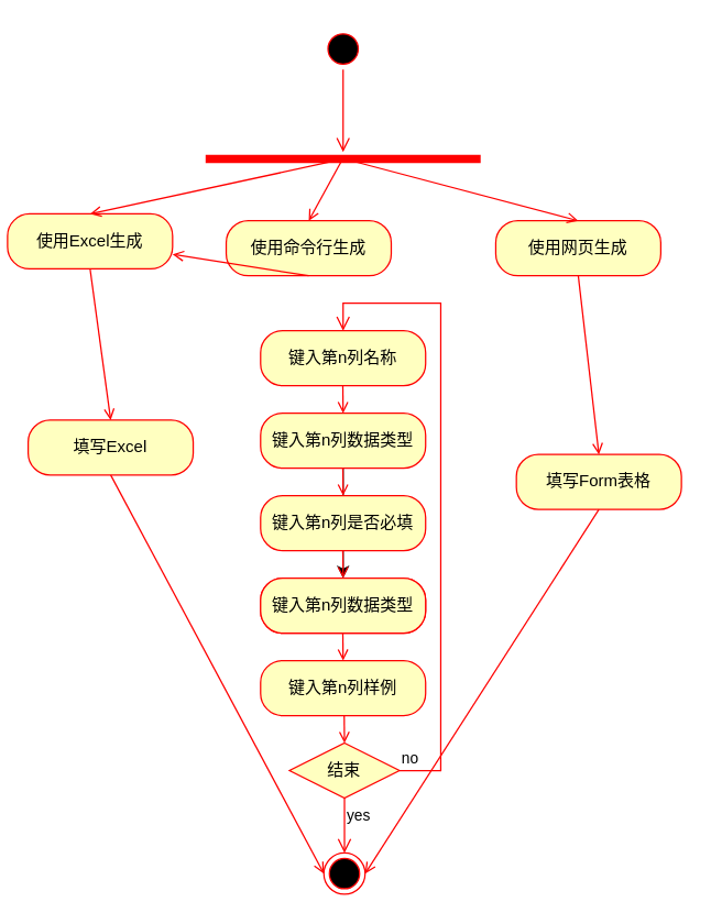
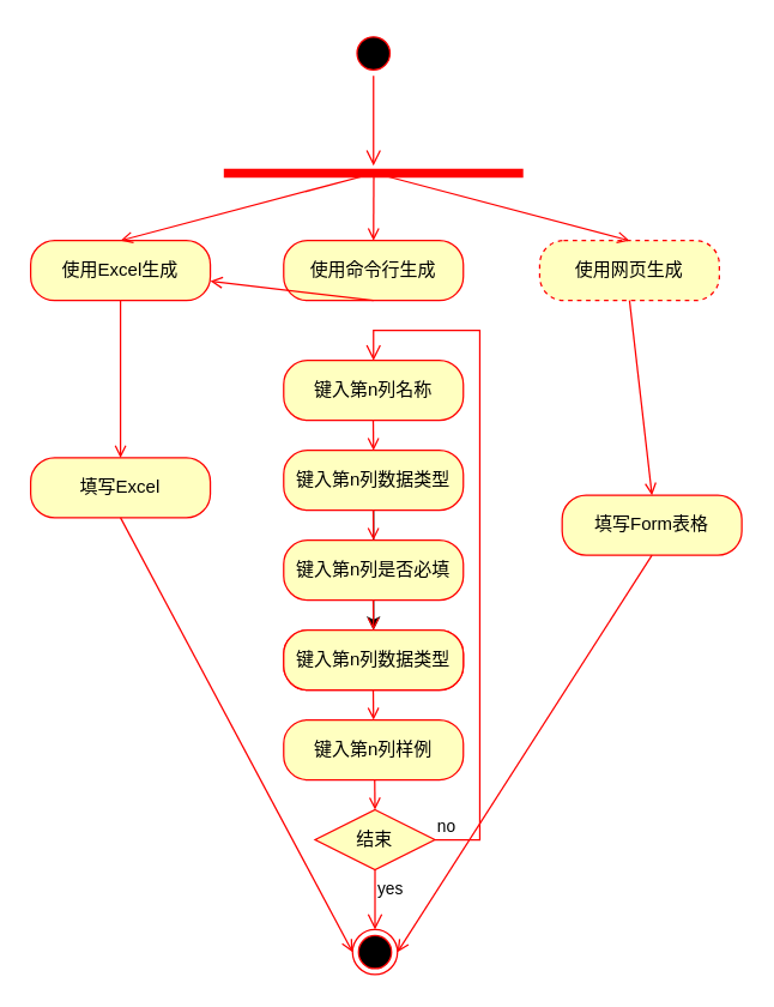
- <mxCell id="5" value="使用Excel生成" style="rounded=1;whiteSpace=wrap;html=1;arcSize=40;fontColor=#000000;fillColor=#ffffc0;strokeColor=#ff0000;" parent="1" vertex="1"><mxGeometry x="5" y="155" width="120" height="40" as="geometry" /></mxCell>
+ <mxCell id="5" value="使用Excel生成" style="rounded=1;whiteSpace=wrap;html=1;arcSize=40;fontColor=#000000;fillColor=#ffffc0;strokeColor=#ff0000;" parent="1" vertex="1"><mxGeometry x="20" y="160" width="120" height="40" as="geometry" /></mxCell>
- <mxCell id="6" value="使用命令行生成" style="rounded=1;whiteSpace=wrap;html=1;arcSize=40;fontColor=#000000;fillColor=#ffffc0;strokeColor=#ff0000;" parent="1" vertex="1"><mxGeometry x="164" y="160" width="120" height="40" as="geometry" /></mxCell>
+ <mxCell id="6" value="使用命令行生成" style="rounded=1;whiteSpace=wrap;html=1;arcSize=40;fontColor=#000000;fillColor=#ffffc0;strokeColor=#ff0000;" parent="1" vertex="1"><mxGeometry x="189" y="160" width="120" height="40" as="geometry" /></mxCell>
- <mxCell id="7" value="使用网页生成" style="rounded=1;whiteSpace=wrap;html=1;arcSize=40;fontColor=#000000;fillColor=#ffffc0;strokeColor=#ff0000;" parent="1" vertex="1"><mxGeometry x="360" y="160" width="120" height="40" as="geometry" /></mxCell>
+ <mxCell id="7" value="使用网页生成" style="rounded=1;whiteSpace=wrap;html=1;arcSize=40;fontColor=#000000;fillColor=#ffffc0;strokeColor=#ff0000;dashed=1;" parent="1" vertex="1"><mxGeometry x="360" y="160" width="120" height="40" as="geometry" /></mxCell>
